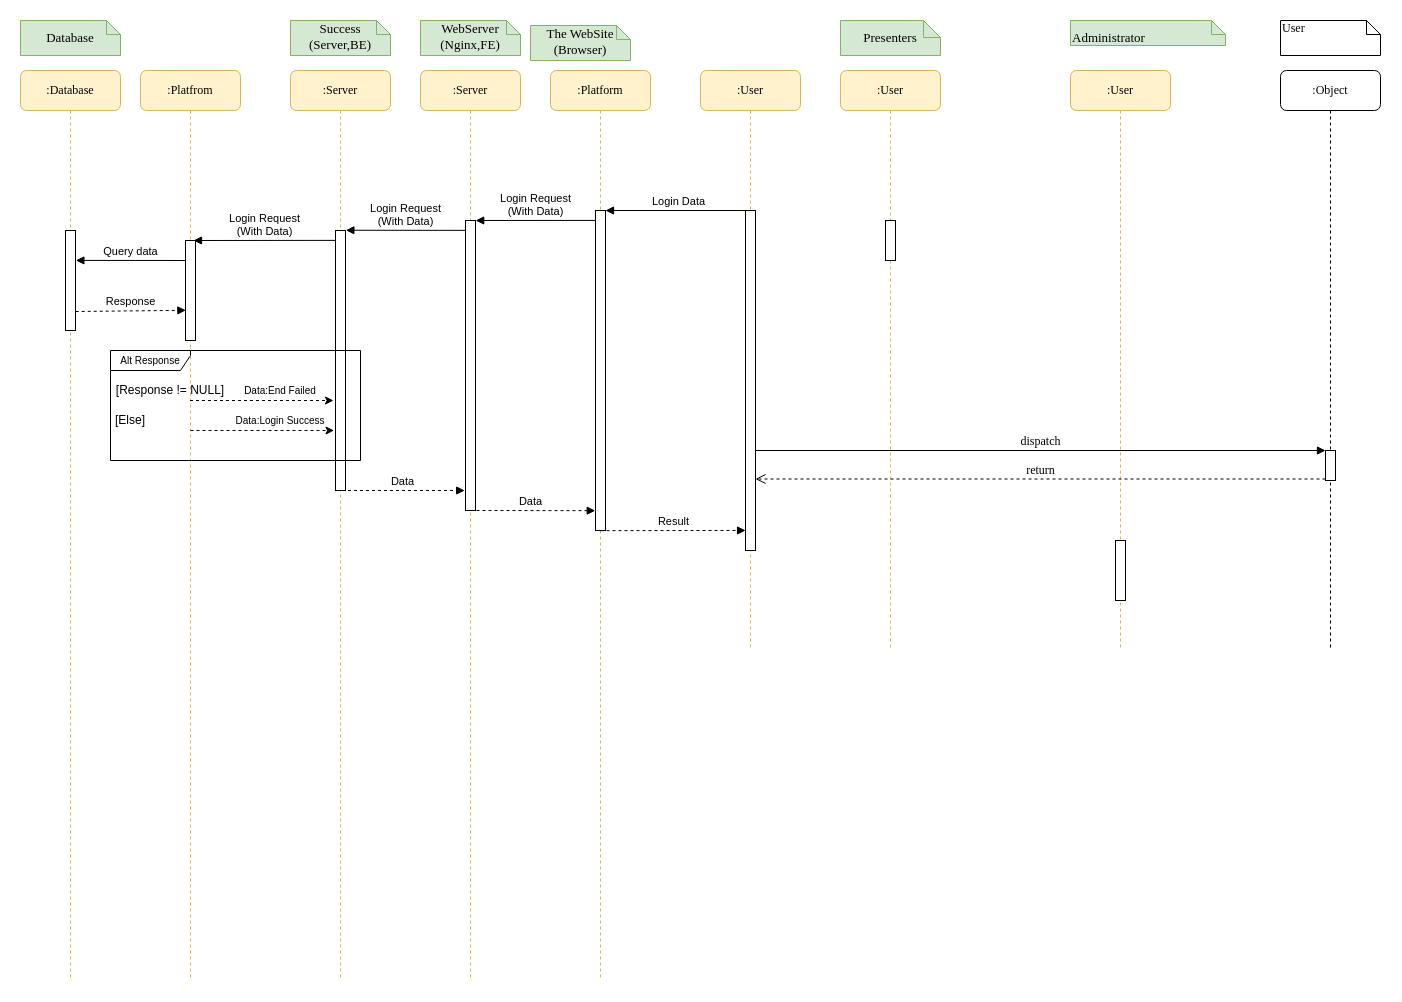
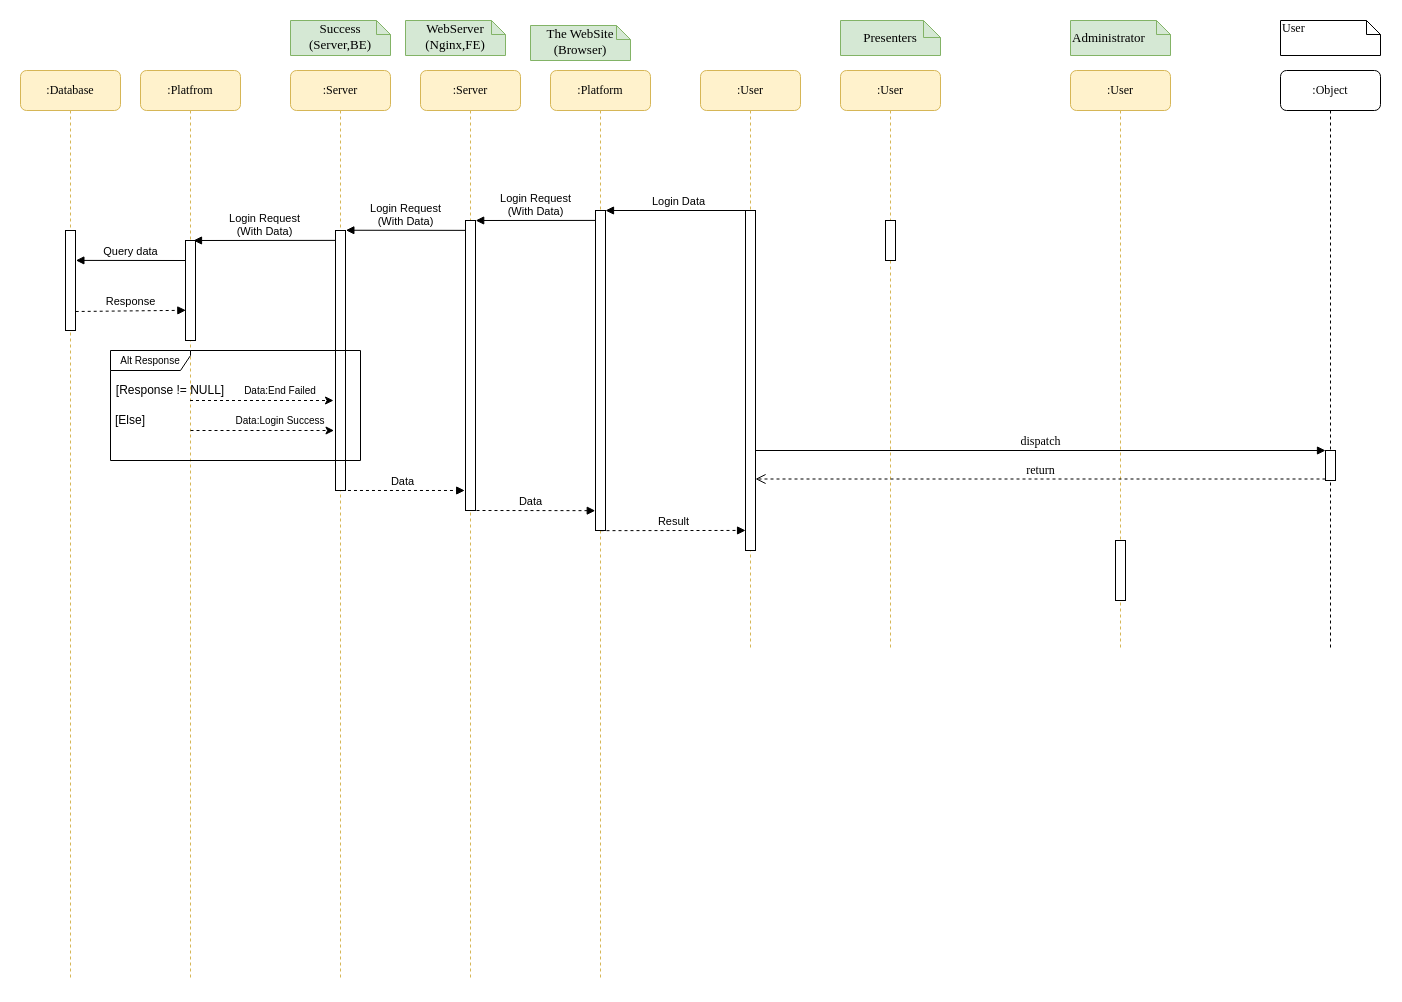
- <mxCell id="21" value="&lt;font style=&quot;font-size: 13px ; line-height: 260%&quot;&gt;Administrator&lt;/font&gt;" style="shape=note;whiteSpace=wrap;html=1;size=14;verticalAlign=top;align=left;spacingTop=-6;rounded=0;shadow=0;comic=0;labelBackgroundColor=none;strokeWidth=1;fontFamily=Verdana;fontSize=12;fillColor=#d5e8d4;strokeColor=#82b366;" parent="1" vertex="1"><mxGeometry x="1070" y="20" width="155" height="25" as="geometry" /></mxCell>
+ <mxCell id="21" value="&lt;font style=&quot;font-size: 13px ; line-height: 260%&quot;&gt;Administrator&lt;/font&gt;" style="shape=note;whiteSpace=wrap;html=1;size=14;verticalAlign=top;align=left;spacingTop=-6;rounded=0;shadow=0;comic=0;labelBackgroundColor=none;strokeWidth=1;fontFamily=Verdana;fontSize=12;fillColor=#d5e8d4;strokeColor=#82b366;" parent="1" vertex="1"><mxGeometry x="1070" y="20" width="100" height="35" as="geometry" /></mxCell>
- <mxCell id="19" value="&lt;font style=&quot;font-size: 13px ; line-height: 260%&quot;&gt;Database&lt;/font&gt;" style="shape=note;whiteSpace=wrap;html=1;size=14;verticalAlign=top;align=center;spacingTop=-6;rounded=0;shadow=0;comic=0;labelBackgroundColor=none;strokeWidth=1;fontFamily=Verdana;fontSize=12;fillColor=#d5e8d4;strokeColor=#82b366;" parent="1" vertex="1"><mxGeometry x="20" y="20" width="100" height="35" as="geometry" /></mxCell>
- <mxCell id="23" value="&lt;div style=&quot;font-size: 13px&quot;&gt;WebServer&lt;/div&gt;&lt;div style=&quot;font-size: 13px&quot;&gt;(Nginx,FE)&lt;/div&gt;" style="shape=note;whiteSpace=wrap;html=1;size=14;verticalAlign=top;align=center;spacingTop=-6;rounded=0;shadow=0;comic=0;labelBackgroundColor=none;strokeWidth=1;fontFamily=Verdana;fontSize=12;fillColor=#d5e8d4;strokeColor=#82b366;" vertex="1" parent="1"><mxGeometry x="420" y="20" width="100" height="35" as="geometry" /></mxCell>
+ <mxCell id="23" value="&lt;div style=&quot;font-size: 13px&quot;&gt;WebServer&lt;/div&gt;&lt;div style=&quot;font-size: 13px&quot;&gt;(Nginx,FE)&lt;/div&gt;" style="shape=note;whiteSpace=wrap;html=1;size=14;verticalAlign=top;align=center;spacingTop=-6;rounded=0;shadow=0;comic=0;labelBackgroundColor=none;strokeWidth=1;fontFamily=Verdana;fontSize=12;fillColor=#d5e8d4;strokeColor=#82b366;" vertex="1" parent="1"><mxGeometry x="405" y="20" width="100" height="35" as="geometry" /></mxCell>
